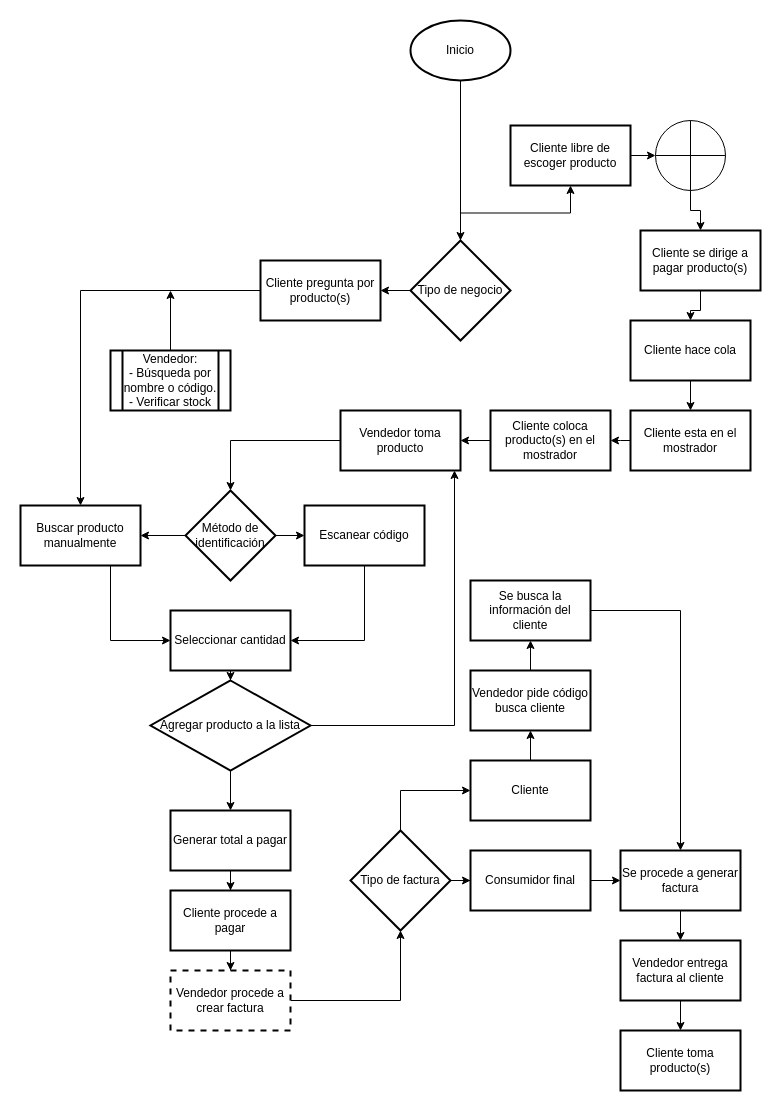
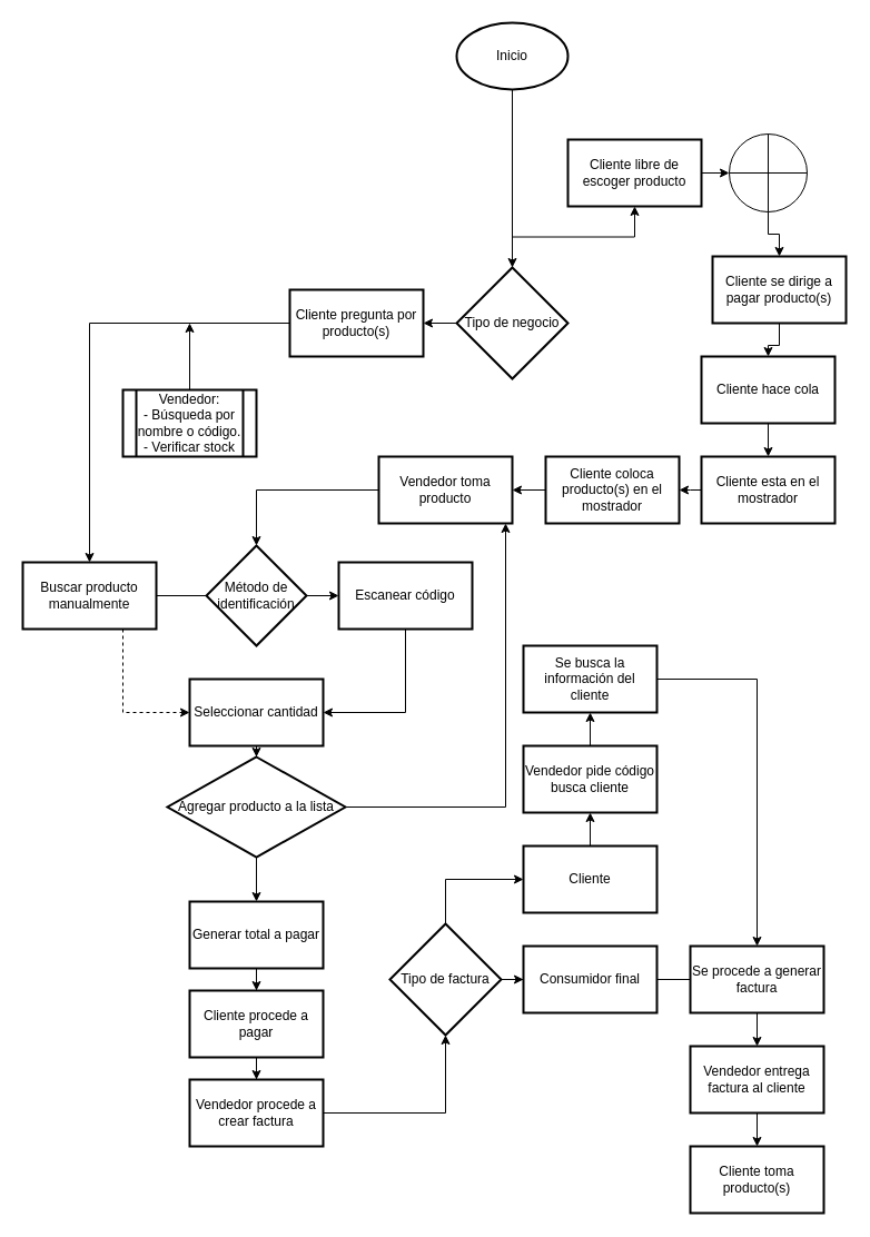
- <mxCell id="15" value="" style="edgeStyle=orthogonalEdgeStyle;rounded=0;orthogonalLoop=1;jettySize=auto;html=1;" edge="1" parent="1" source="16" target="20"><mxGeometry relative="1" as="geometry" /></mxCell>
+ <mxCell id="15" value="" style="edgeStyle=orthogonalEdgeStyle;rounded=0;orthogonalLoop=1;jettySize=auto;html=1;endArrow=none;" edge="1" parent="1" source="16" target="20"><mxGeometry relative="1" as="geometry" /></mxCell>
- <mxCell id="19" value="" style="edgeStyle=orthogonalEdgeStyle;rounded=0;orthogonalLoop=1;jettySize=auto;html=1;" edge="1" parent="1" source="20" target="22"><mxGeometry relative="1" as="geometry"><Array as="points"><mxPoint x="110" y="640" /></Array></mxGeometry></mxCell>
+ <mxCell id="19" value="" style="edgeStyle=orthogonalEdgeStyle;rounded=0;orthogonalLoop=1;jettySize=auto;html=1;dashed=1;" edge="1" parent="1" source="20" target="22"><mxGeometry relative="1" as="geometry"><Array as="points"><mxPoint x="110" y="640" /></Array></mxGeometry></mxCell>
- <mxCell id="37" value="" style="edgeStyle=orthogonalEdgeStyle;rounded=0;orthogonalLoop=1;jettySize=auto;html=1;" edge="1" parent="1" source="38" target="44"><mxGeometry relative="1" as="geometry" /></mxCell>
+ <mxCell id="37" value="" style="edgeStyle=orthogonalEdgeStyle;rounded=0;orthogonalLoop=1;jettySize=auto;html=1;endArrow=none;" edge="1" parent="1" source="38" target="44"><mxGeometry relative="1" as="geometry" /></mxCell>
- <mxCell id="34" value="Vendedor procede a crear factura" style="whiteSpace=wrap;html=1;strokeWidth=2;dashed=1;" vertex="1" parent="1"><mxGeometry x="170" y="970" width="120" height="60" as="geometry" /></mxCell>
+ <mxCell id="34" value="Vendedor procede a crear factura" style="whiteSpace=wrap;html=1;strokeWidth=2;" vertex="1" parent="1"><mxGeometry x="170" y="970" width="120" height="60" as="geometry" /></mxCell>
